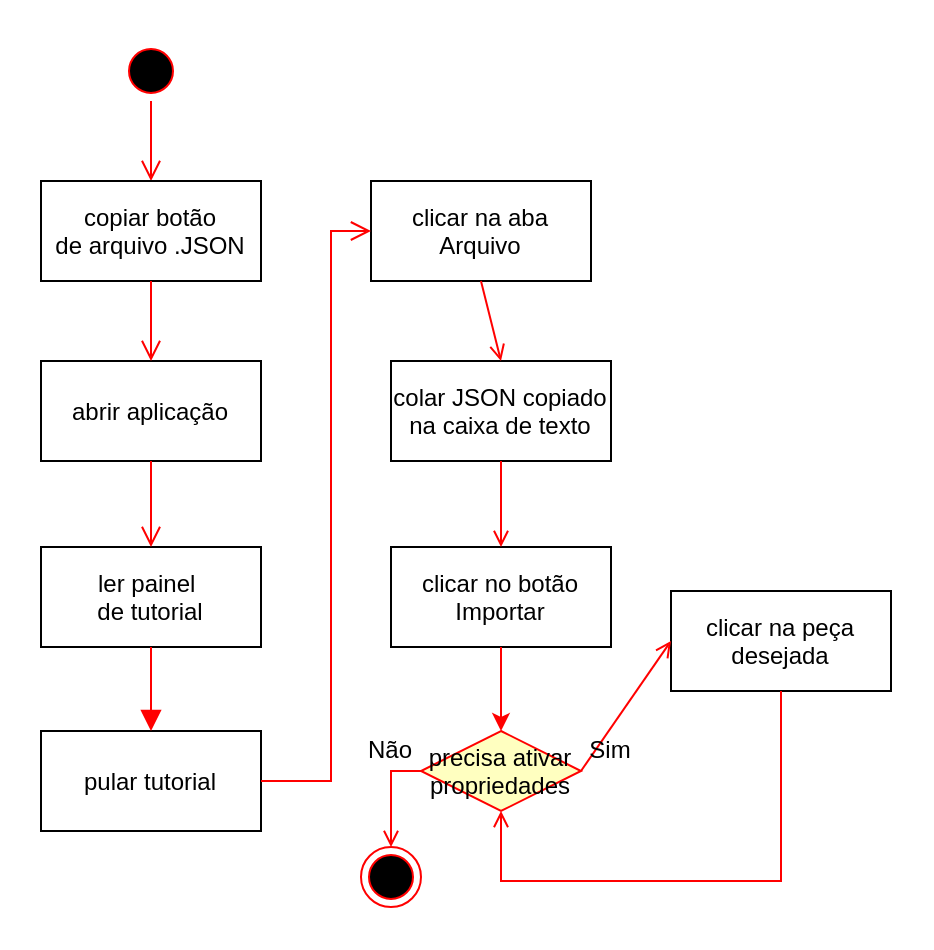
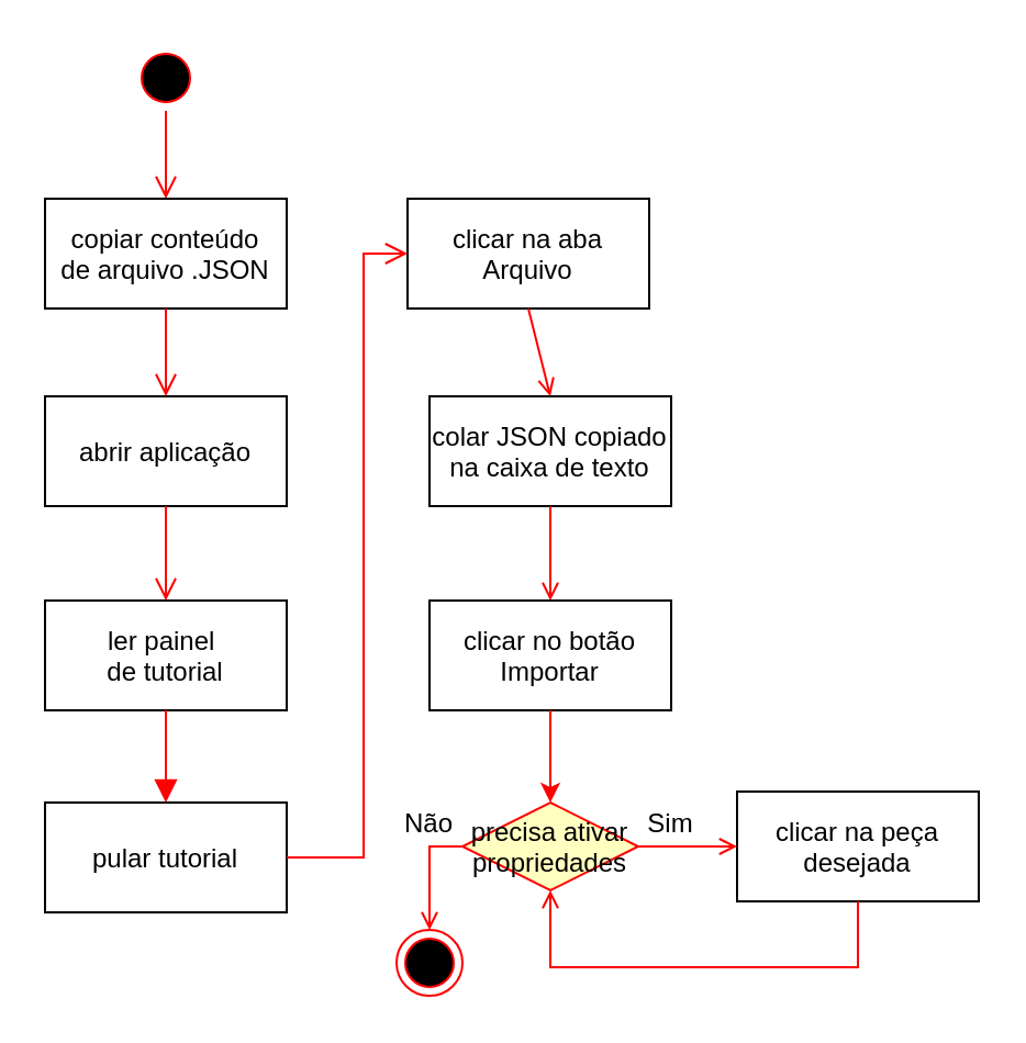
- <mxCell id="13" value="copiar botão&#10;de arquivo .JSON" style="" parent="1" vertex="1"><mxGeometry x="20" y="90" width="110" height="50" as="geometry" /></mxCell>
+ <mxCell id="13" value="copiar conteúdo&#10;de arquivo .JSON" style="" parent="1" vertex="1"><mxGeometry x="20" y="90" width="110" height="50" as="geometry" /></mxCell>
- <mxCell id="19" value="clicar na peça&#10;desejada" style="" vertex="1" parent="1"><mxGeometry x="335" y="295" width="110" height="50" as="geometry" /></mxCell>
+ <mxCell id="19" value="clicar na peça&#10;desejada" style="" vertex="1" parent="1"><mxGeometry x="335" y="360" width="110" height="50" as="geometry" /></mxCell>
